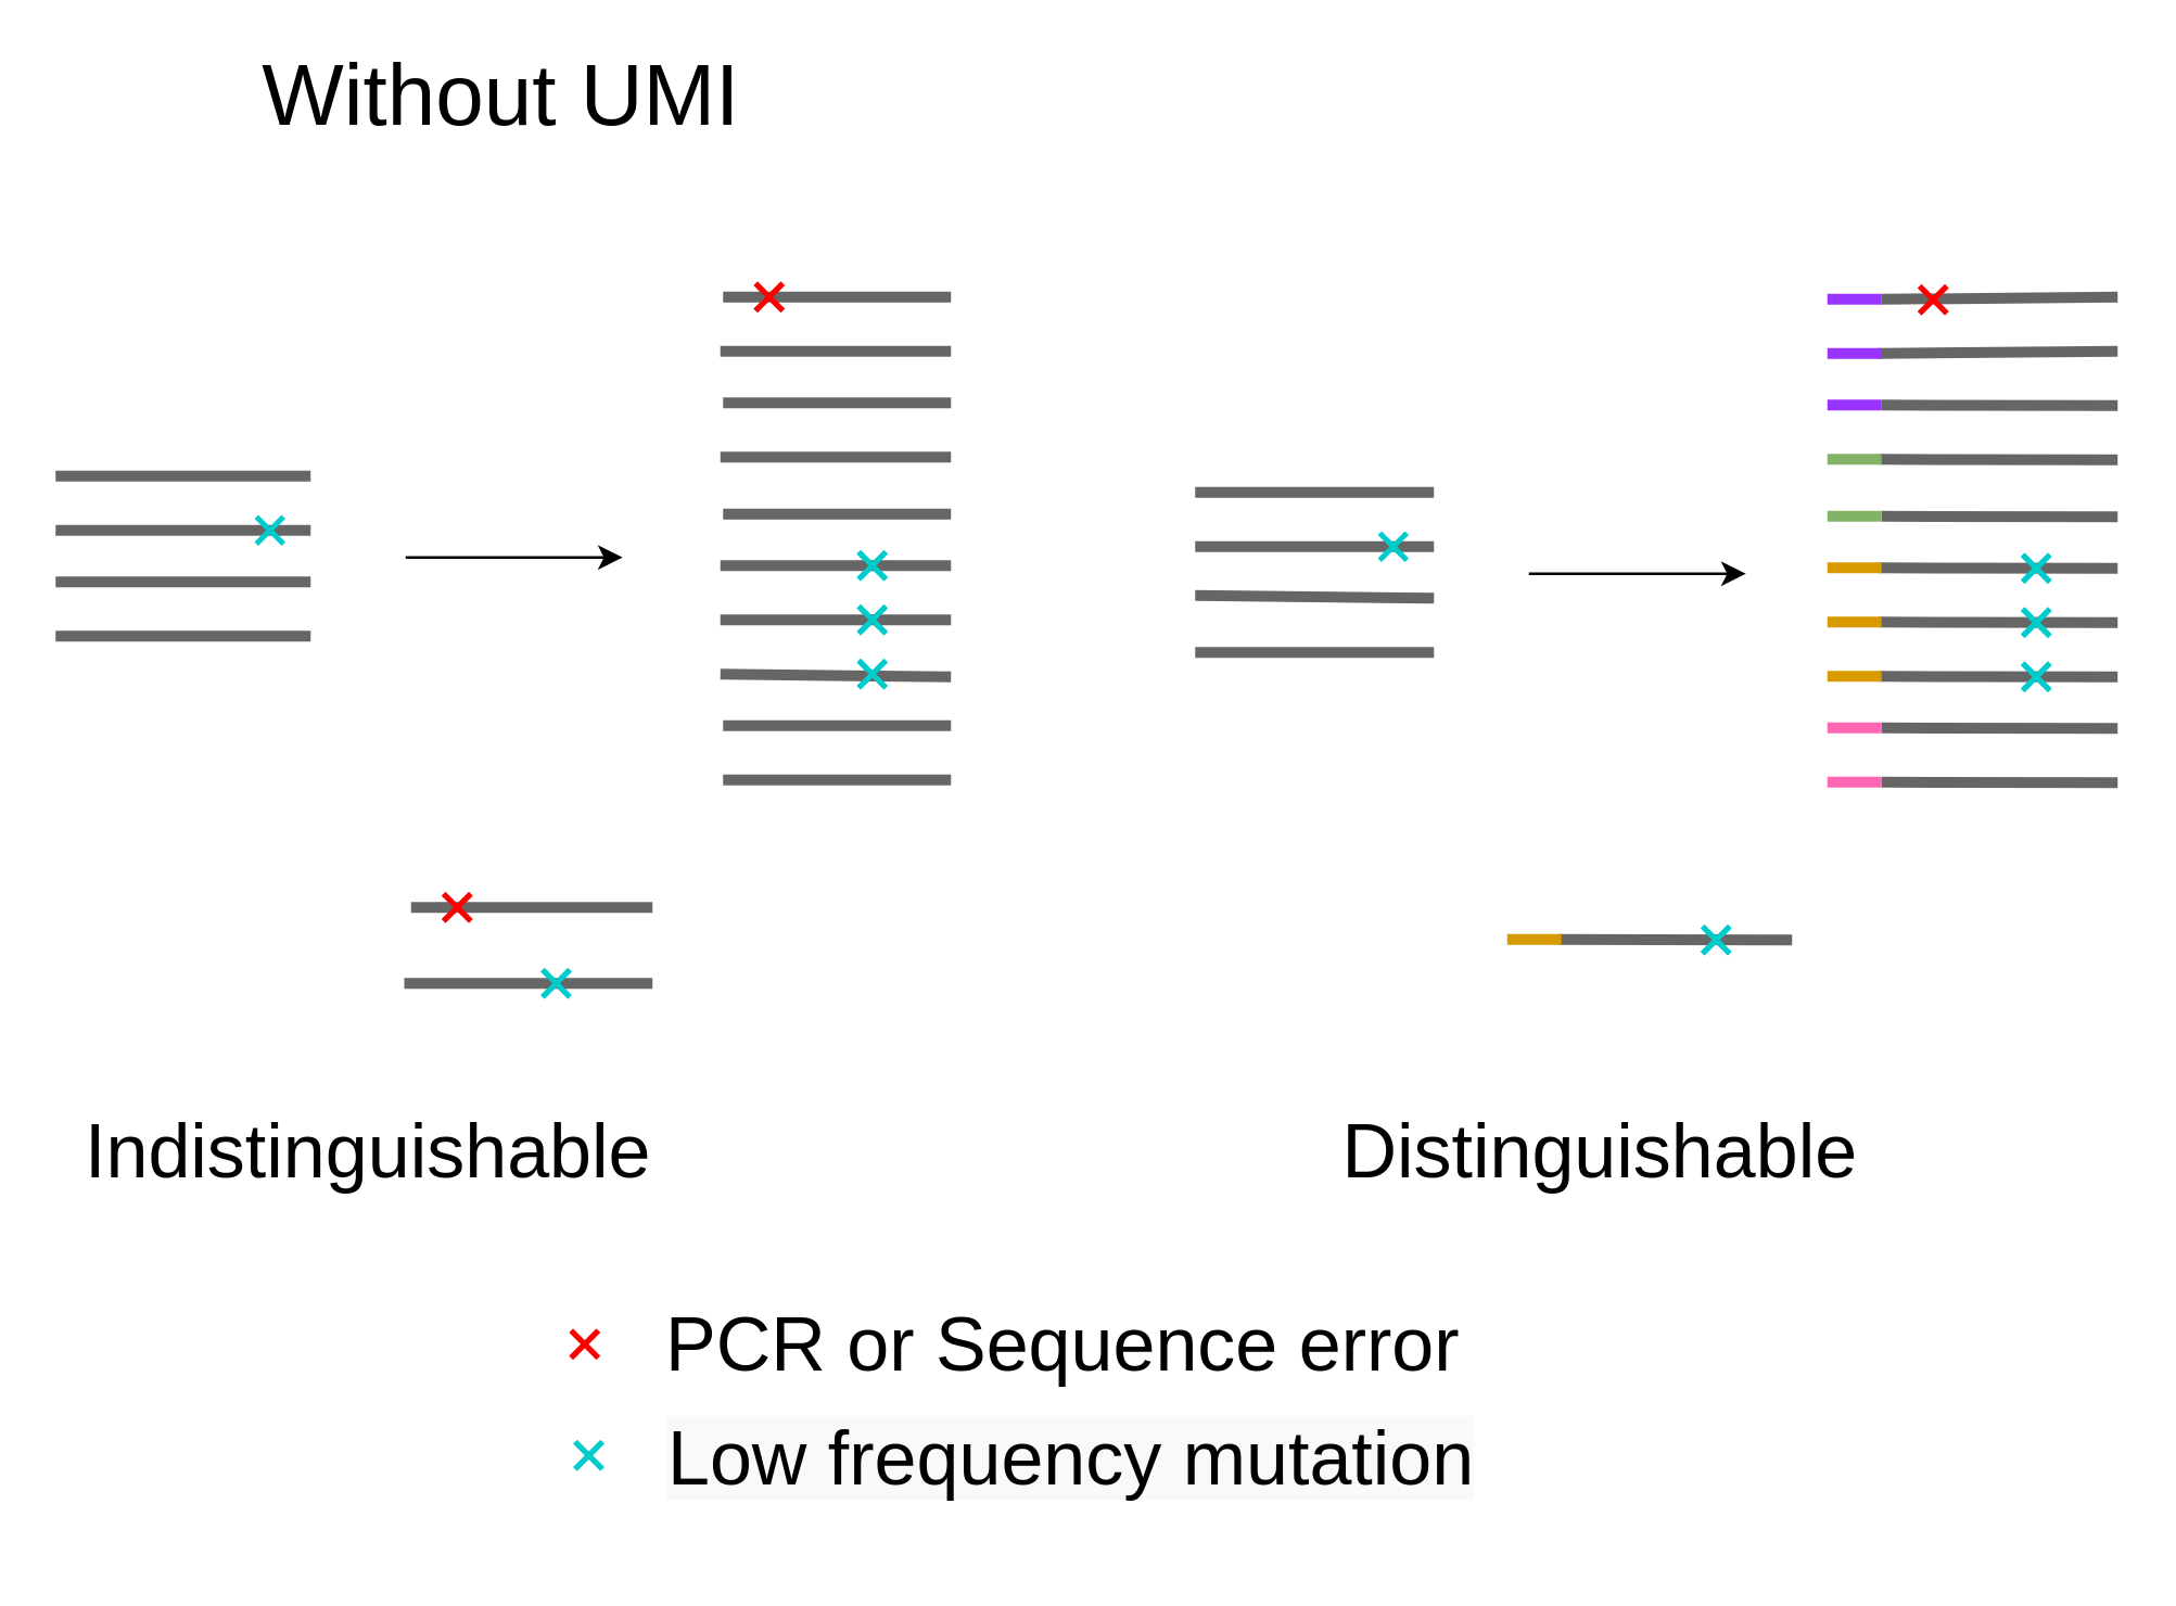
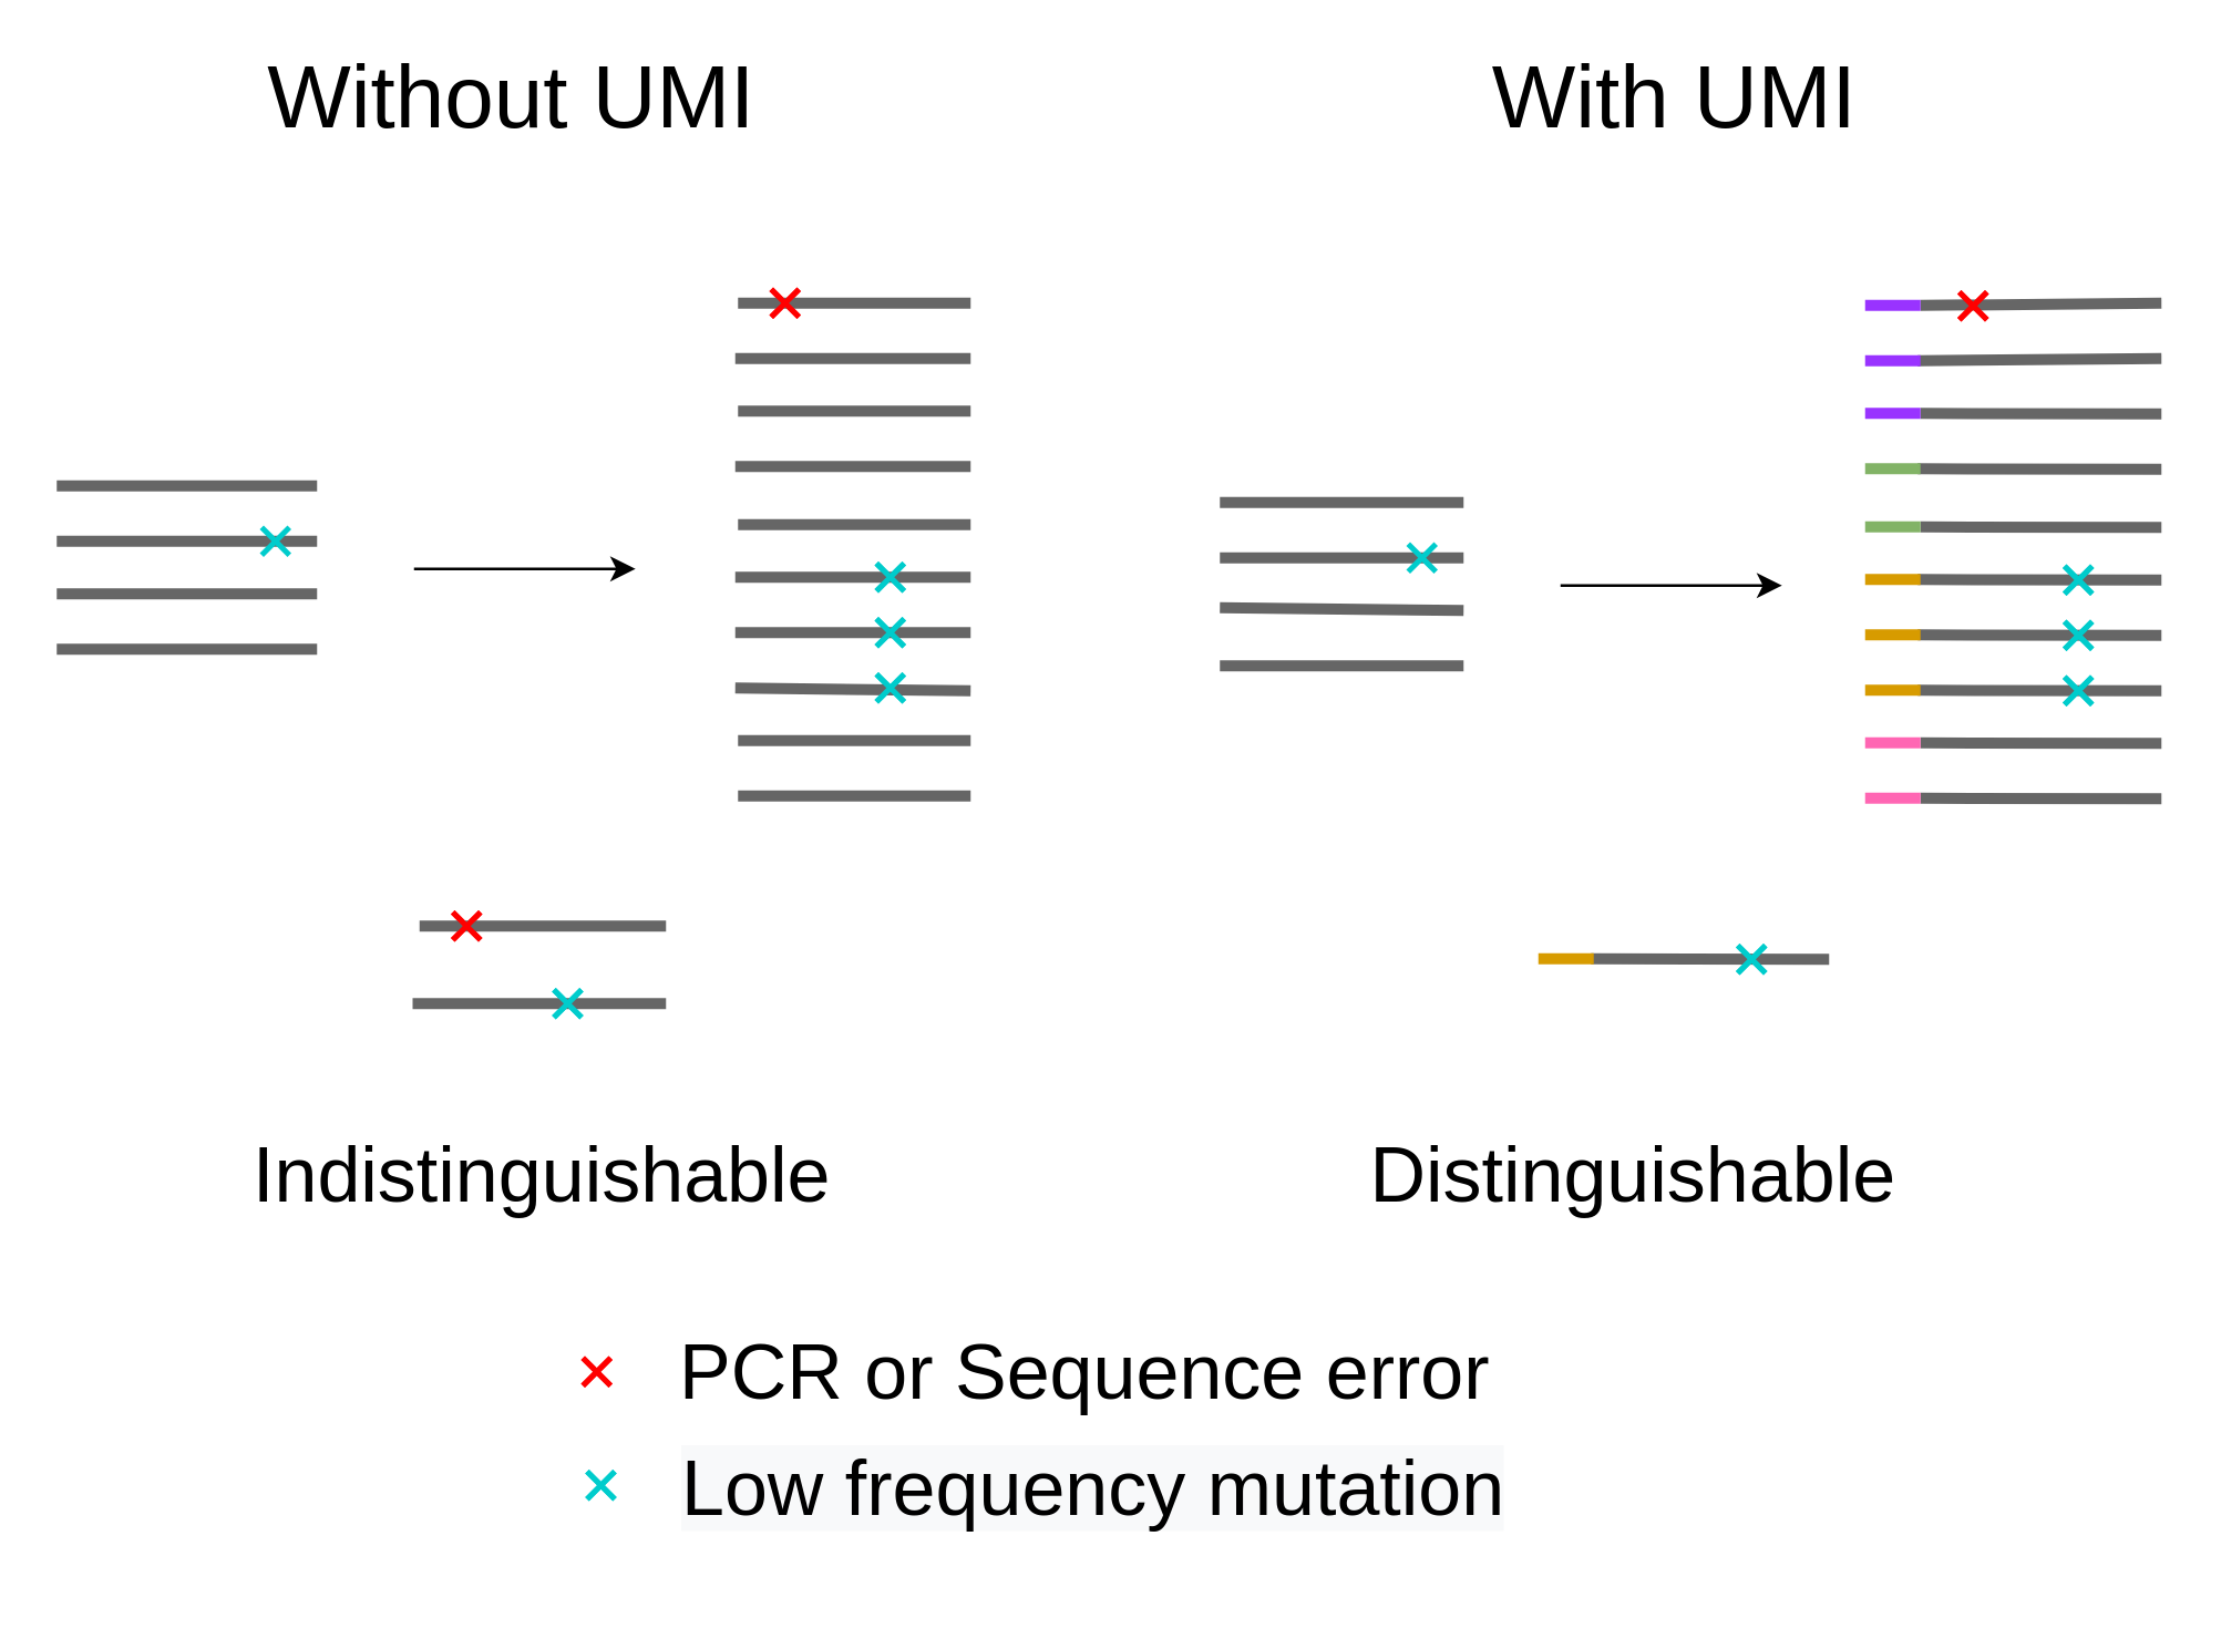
+ <mxCell id="37" value="&lt;font style=&quot;font-size: 32px;&quot;&gt;With UMI&lt;/font&gt;" style="text;html=1;align=center;verticalAlign=middle;resizable=0;points=[];autosize=1;strokeColor=none;fillColor=none;" parent="1" vertex="1"><mxGeometry x="529" y="20" width="150" height="30" as="geometry" /></mxCell>
- <mxCell id="96" value="&lt;font style=&quot;font-size: 28px;&quot;&gt;Indistinguishable&lt;br&gt;&lt;/font&gt;" style="text;html=1;align=center;verticalAlign=middle;resizable=0;points=[];autosize=1;strokeColor=none;fillColor=none;fontSize=24;" parent="1" vertex="1"><mxGeometry x="25" y="404" width="220" height="40" as="geometry" /></mxCell>
+ <mxCell id="96" value="&lt;font style=&quot;font-size: 28px;&quot;&gt;Indistinguishable&lt;br&gt;&lt;/font&gt;" style="text;html=1;align=center;verticalAlign=middle;resizable=0;points=[];autosize=1;strokeColor=none;fillColor=none;fontSize=24;" parent="1" vertex="1"><mxGeometry x="85" y="404" width="220" height="40" as="geometry" /></mxCell>
